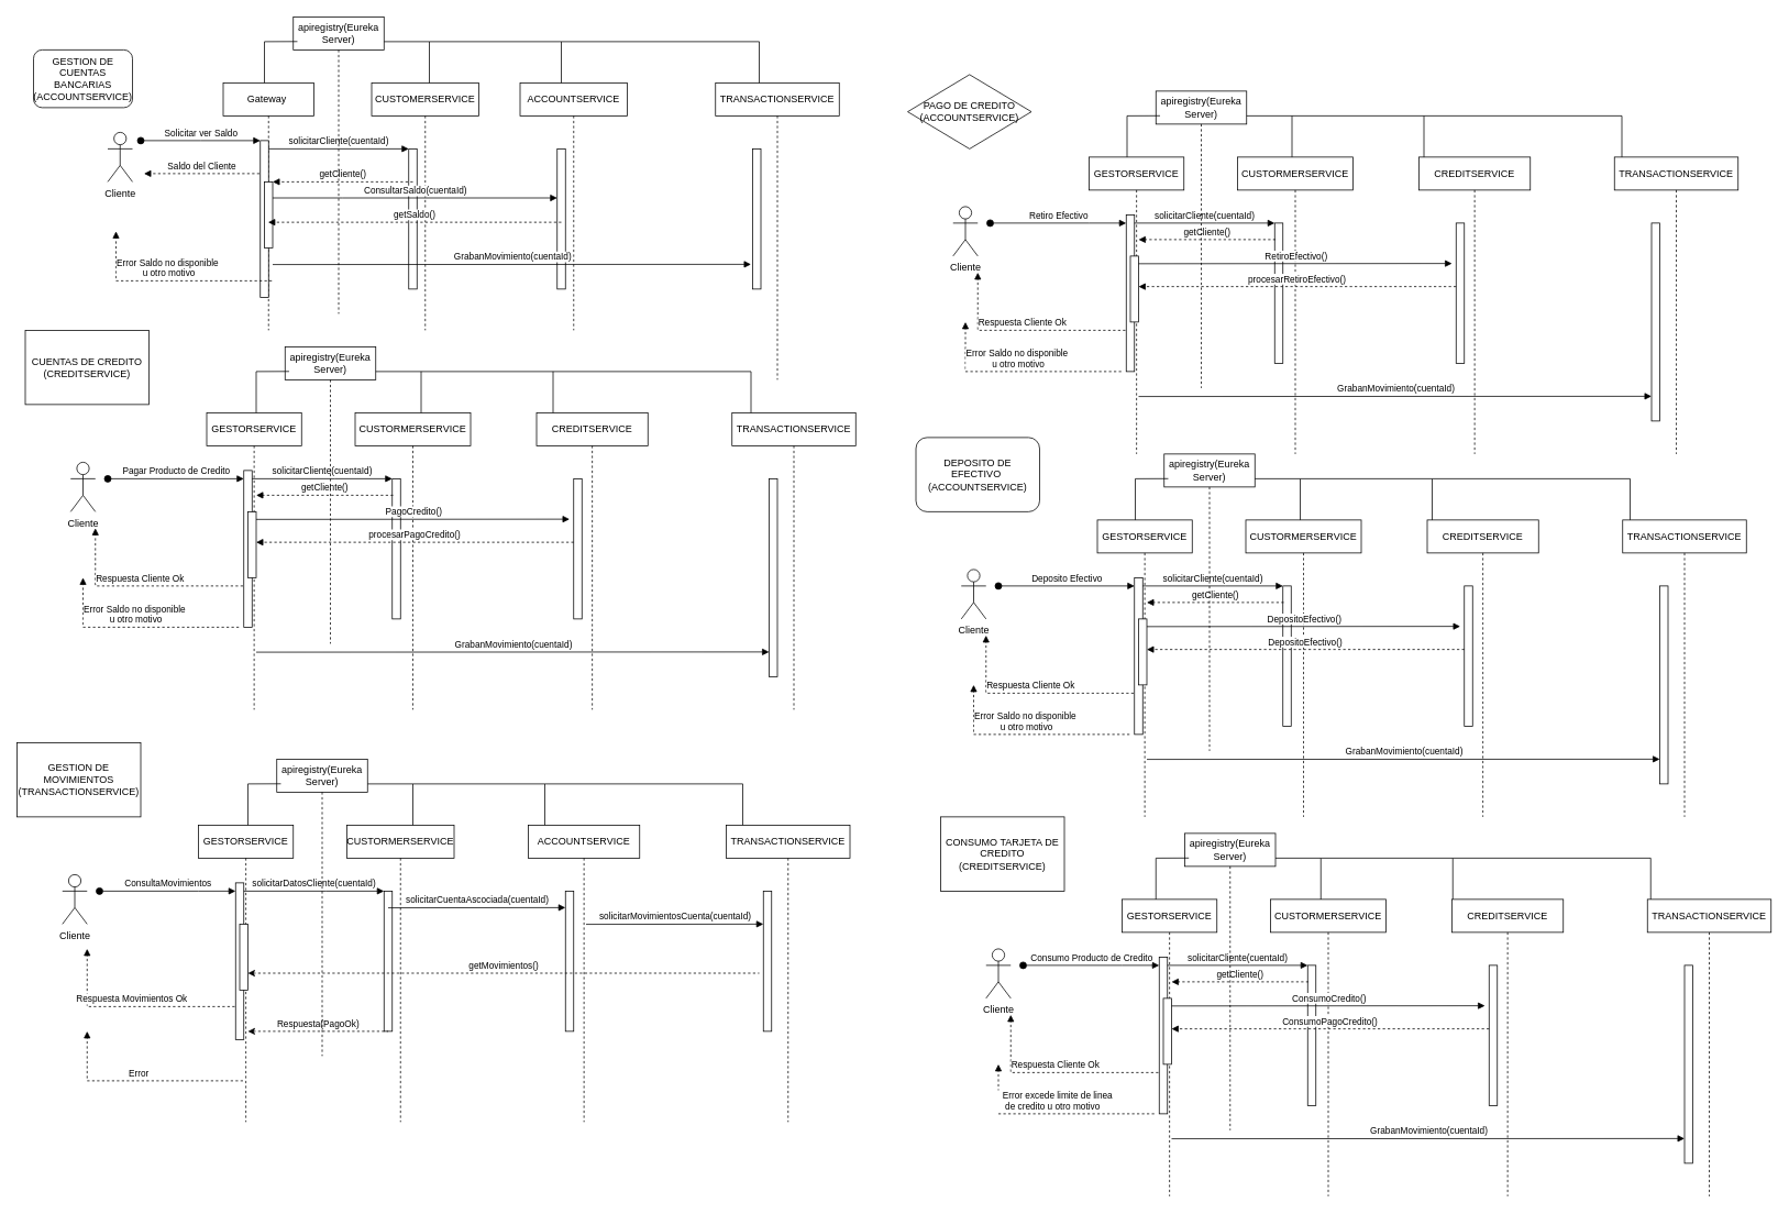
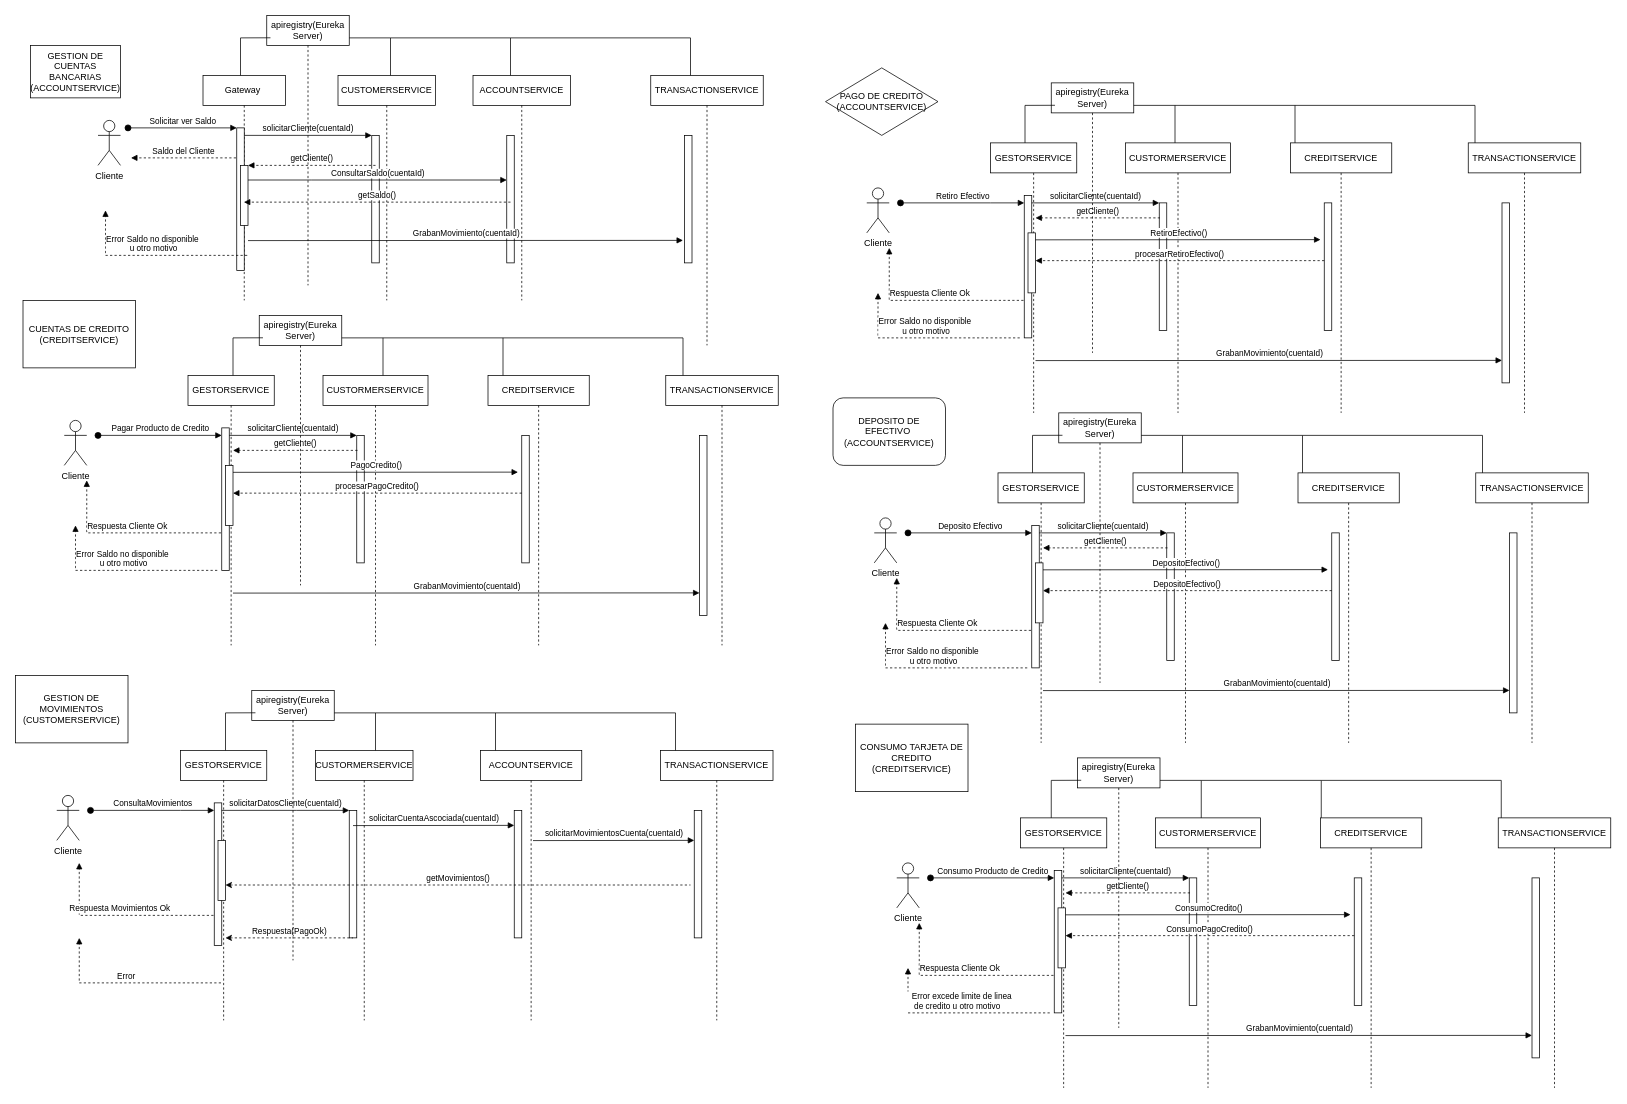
- <mxCell id="14" value="GESTION DE CUENTAS BANCARIAS (ACCOUNTSERVICE)" style="whiteSpace=wrap;html=1;rounded=1;" parent="1" vertex="1"><mxGeometry x="40" y="60" width="120" height="70" as="geometry" /></mxCell>
+ <mxCell id="14" value="GESTION DE CUENTAS BANCARIAS (ACCOUNTSERVICE)" style="rounded=0;whiteSpace=wrap;html=1;" parent="1" vertex="1"><mxGeometry x="40" y="60" width="120" height="70" as="geometry" /></mxCell>
- <mxCell id="43" value="GESTION DE MOVIMIENTOS&lt;div&gt;(TRANSACTIONSERVICE)&lt;/div&gt;" style="rounded=0;whiteSpace=wrap;html=1;" parent="1" vertex="1"><mxGeometry x="20" y="900" width="150" height="90" as="geometry" /></mxCell>
+ <mxCell id="43" value="GESTION DE MOVIMIENTOS&lt;div&gt;(CUSTOMERSERVICE)&lt;/div&gt;" style="rounded=0;whiteSpace=wrap;html=1;" parent="1" vertex="1"><mxGeometry x="20" y="900" width="150" height="90" as="geometry" /></mxCell>
- <mxCell id="110" value="CONSUMO TARJETA DE CREDITO&lt;div&gt;(CREDITSERVICE)&lt;/div&gt;" style="rounded=0;whiteSpace=wrap;html=1;" parent="1" vertex="1"><mxGeometry x="1140" y="990" width="150" height="90" as="geometry" /></mxCell>
+ <mxCell id="110" value="CONSUMO TARJETA DE CREDITO&lt;div&gt;(CREDITSERVICE)&lt;/div&gt;" style="rounded=0;whiteSpace=wrap;html=1;" parent="1" vertex="1"><mxGeometry x="1140" y="965" width="150" height="90" as="geometry" /></mxCell>
